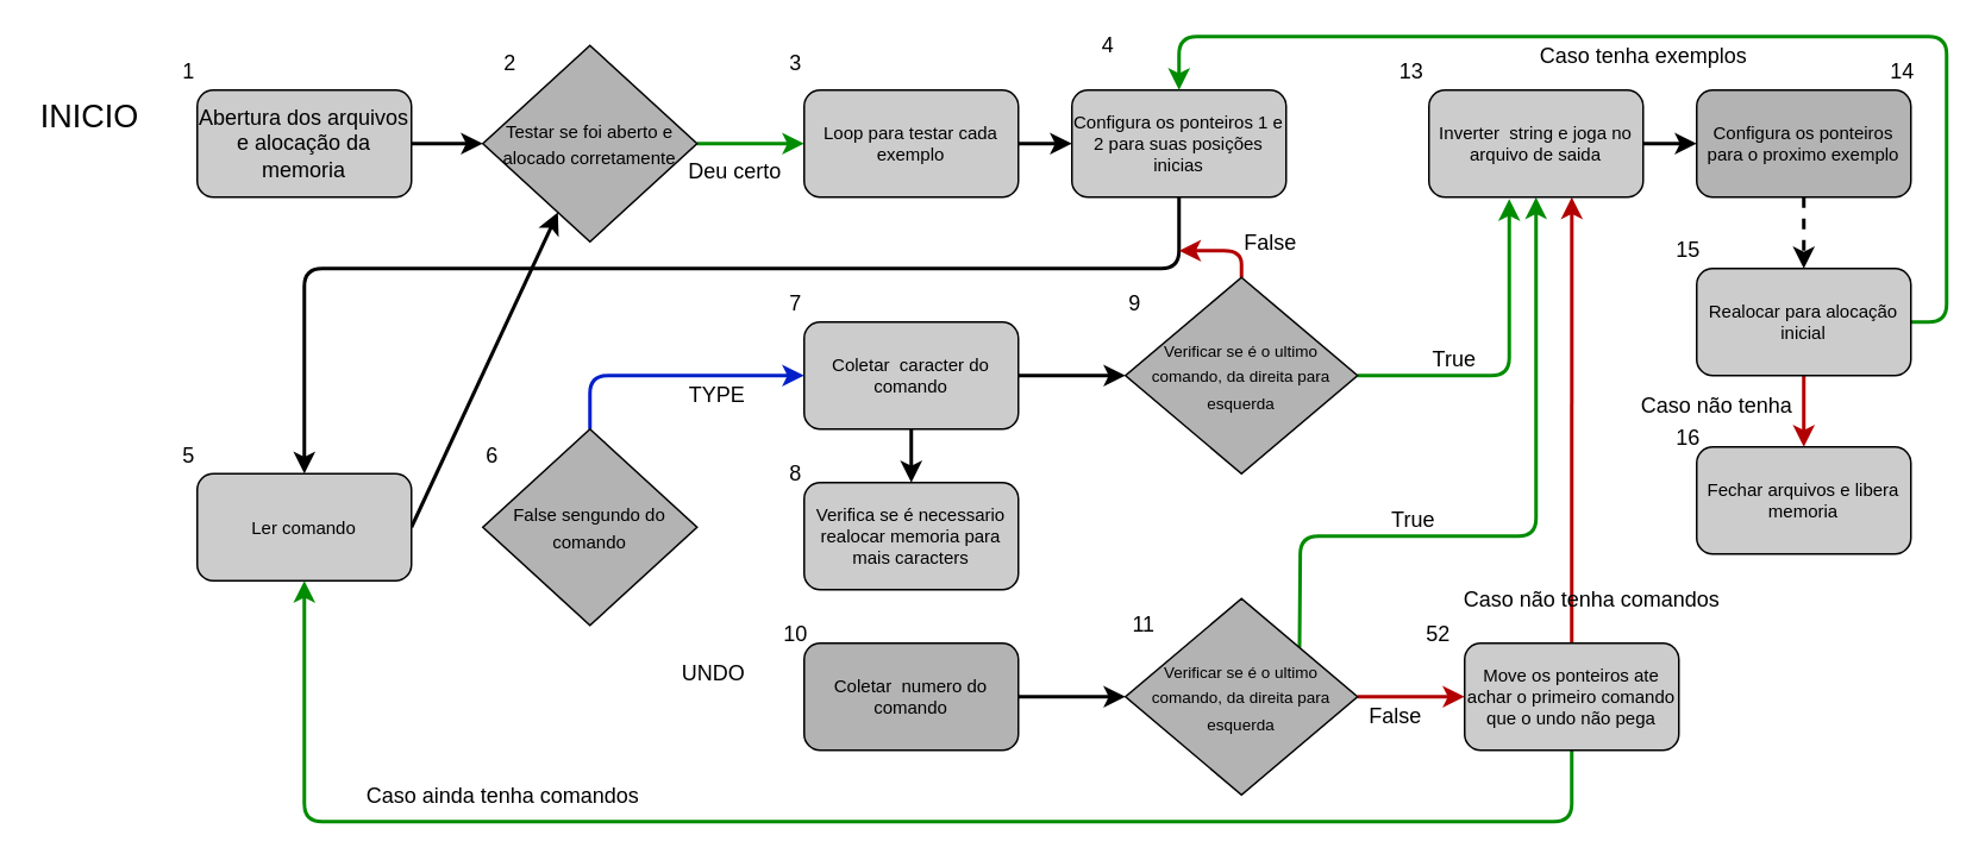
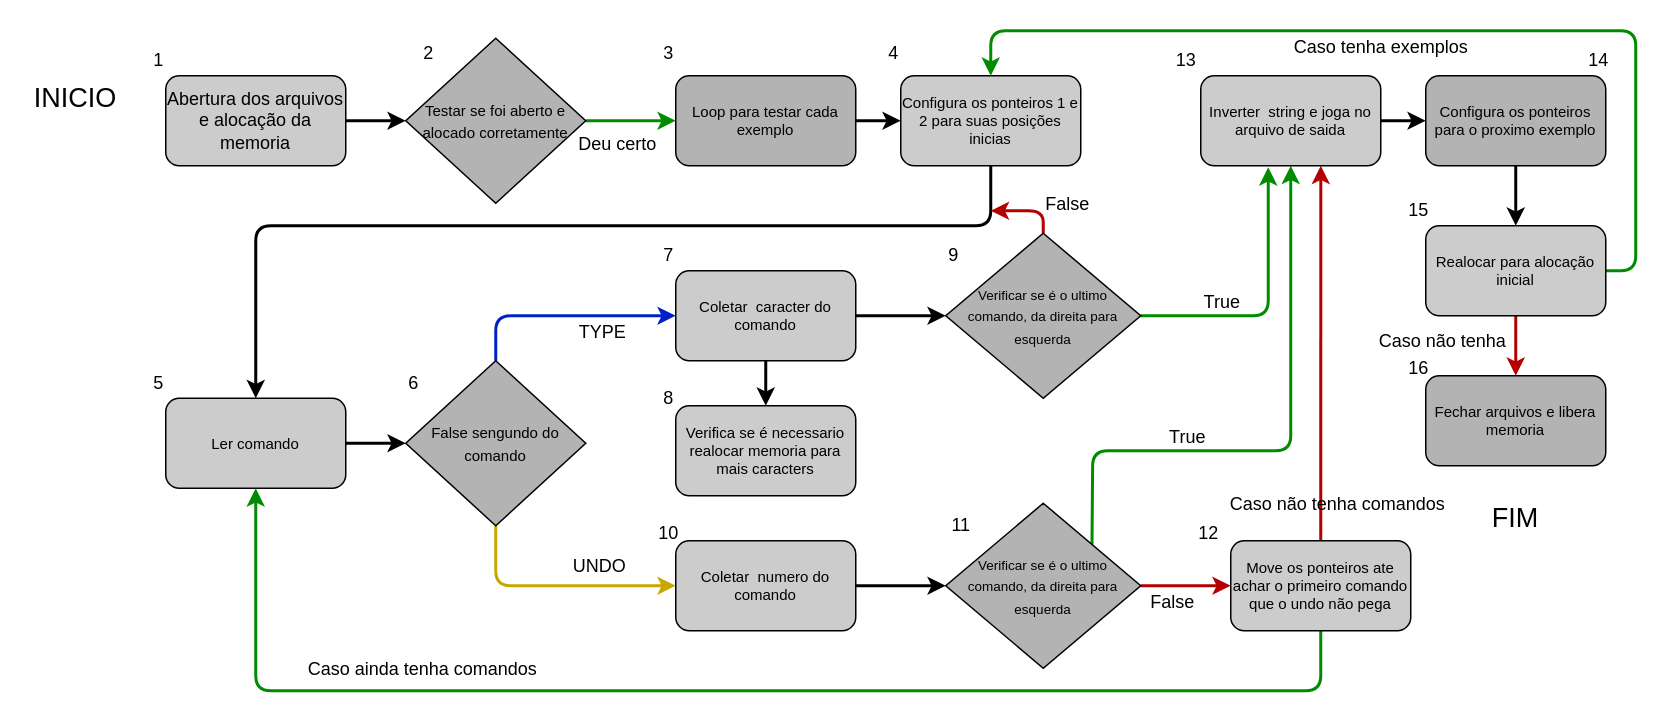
- <mxCell id="55" value="4" style="text;html=1;align=center;verticalAlign=middle;resizable=0;points=[];autosize=1;strokeColor=none;fillColor=none;" parent="1" vertex="1"><mxGeometry x="605" y="10" width="30" height="30" as="geometry" /></mxCell>
+ <mxCell id="55" value="4" style="text;html=1;align=center;verticalAlign=middle;resizable=0;points=[];autosize=1;strokeColor=none;fillColor=none;" parent="1" vertex="1"><mxGeometry x="580" y="20" width="30" height="30" as="geometry" /></mxCell>
- <mxCell id="25" value="Loop para testar cada exemplo" style="rounded=1;whiteSpace=wrap;html=1;labelBackgroundColor=none;strokeColor=#000000;fontSize=10;fontColor=#000000;fillColor=#CCCCCC;" parent="1" vertex="1"><mxGeometry x="450" y="50" width="120" height="60" as="geometry" /></mxCell>
+ <mxCell id="25" value="Loop para testar cada exemplo" style="rounded=1;whiteSpace=wrap;html=1;labelBackgroundColor=none;strokeColor=#000000;fontSize=10;fontColor=#000000;fillColor=#b3b3b3;" parent="1" vertex="1"><mxGeometry x="450" y="50" width="120" height="60" as="geometry" /></mxCell>
- <mxCell id="47" style="edgeStyle=none;html=1;fontSize=12;fontColor=#000000;strokeWidth=2;strokeColor=#000000;dashed=1;" parent="1" source="48" target="50" edge="1"><mxGeometry relative="1" as="geometry" /></mxCell>
+ <mxCell id="47" style="edgeStyle=none;html=1;fontSize=12;fontColor=#000000;strokeWidth=2;strokeColor=#000000;" parent="1" source="48" target="50" edge="1"><mxGeometry relative="1" as="geometry" /></mxCell>
- <mxCell id="17" style="edgeStyle=none;html=1;fontColor=#000000;exitX=1;exitY=0.5;exitDx=0;exitDy=0;strokeWidth=2;strokeColor=#000000;" parent="1" source="18" target="26" edge="1"><mxGeometry relative="1" as="geometry" /></mxCell>
+ <mxCell id="17" style="edgeStyle=none;html=1;entryX=0;entryY=0.5;entryDx=0;entryDy=0;fontColor=#000000;exitX=1;exitY=0.5;exitDx=0;exitDy=0;strokeWidth=2;strokeColor=#000000;" parent="1" source="18" target="13" edge="1"><mxGeometry relative="1" as="geometry" /></mxCell>
- <mxCell id="49" value="Fechar arquivos e libera memoria" style="rounded=1;whiteSpace=wrap;html=1;labelBackgroundColor=none;strokeColor=#000000;fontSize=10;fontColor=#000000;fillColor=#CCCCCC;" parent="1" vertex="1"><mxGeometry x="950" y="250" width="120" height="60" as="geometry" /></mxCell>
+ <mxCell id="49" value="Fechar arquivos e libera memoria" style="rounded=1;whiteSpace=wrap;html=1;labelBackgroundColor=none;strokeColor=#000000;fontSize=10;fontColor=#000000;fillColor=#b3b3b3;" parent="1" vertex="1"><mxGeometry x="950" y="250" width="120" height="60" as="geometry" /></mxCell>
+ <mxCell id="51" value="&lt;font style=&quot;font-size: 18px;&quot;&gt;FIM&lt;/font&gt;" style="text;html=1;strokeColor=none;fillColor=none;align=center;verticalAlign=middle;whiteSpace=wrap;rounded=0;labelBackgroundColor=none;fontColor=#000000;" parent="1" vertex="1"><mxGeometry x="980" y="330" width="60" height="30" as="geometry" /></mxCell>
- <mxCell id="63" value="52" style="text;html=1;align=center;verticalAlign=middle;resizable=0;points=[];autosize=1;strokeColor=none;fillColor=none;" parent="1" vertex="1"><mxGeometry x="785" y="340" width="40" height="30" as="geometry" /></mxCell>
+ <mxCell id="63" value="12" style="text;html=1;align=center;verticalAlign=middle;resizable=0;points=[];autosize=1;strokeColor=none;fillColor=none;" parent="1" vertex="1"><mxGeometry x="785" y="340" width="40" height="30" as="geometry" /></mxCell>
+ <mxCell id="12" style="edgeStyle=none;html=1;exitX=0.5;exitY=1;exitDx=0;exitDy=0;entryX=0;entryY=0.5;entryDx=0;entryDy=0;fontSize=12;fontColor=#000000;strokeWidth=2;fillColor=#e3c800;strokeColor=#C7A800;" parent="1" source="13" target="28" edge="1"><mxGeometry relative="1" as="geometry"><Array as="points"><mxPoint x="330" y="390" /></Array></mxGeometry></mxCell>
- <mxCell id="28" value="Coletar&amp;nbsp; numero do comando" style="rounded=1;whiteSpace=wrap;html=1;labelBackgroundColor=none;strokeColor=#000000;fontSize=10;fontColor=#000000;fillColor=#b3b3b3;" parent="1" vertex="1"><mxGeometry x="450" y="360" width="120" height="60" as="geometry" /></mxCell>
+ <mxCell id="28" value="Coletar&amp;nbsp; numero do comando" style="rounded=1;whiteSpace=wrap;html=1;labelBackgroundColor=none;strokeColor=#000000;fontSize=10;fontColor=#000000;fillColor=#CCCCCC;" parent="1" vertex="1"><mxGeometry x="450" y="360" width="120" height="60" as="geometry" /></mxCell>
